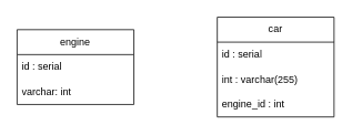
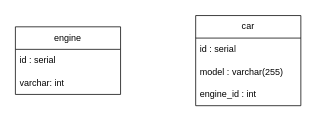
- <mxCell id="4" value="int : varchar(255)" style="text;strokeColor=none;fillColor=none;align=left;verticalAlign=middle;spacingLeft=4;spacingRight=4;overflow=hidden;points=[[0,0.5],[1,0.5]];portConstraint=eastwest;rotatable=0;whiteSpace=wrap;html=1;" parent="2" vertex="1"><mxGeometry y="60" width="140" height="30" as="geometry" /></mxCell>
+ <mxCell id="4" value="model : varchar(255)" style="text;strokeColor=none;fillColor=none;align=left;verticalAlign=middle;spacingLeft=4;spacingRight=4;overflow=hidden;points=[[0,0.5],[1,0.5]];portConstraint=eastwest;rotatable=0;whiteSpace=wrap;html=1;" parent="2" vertex="1"><mxGeometry y="60" width="140" height="30" as="geometry" /></mxCell>
